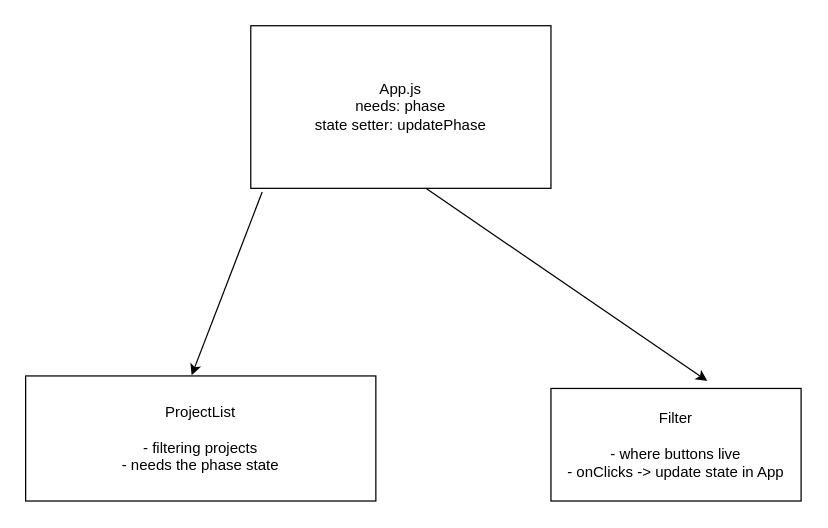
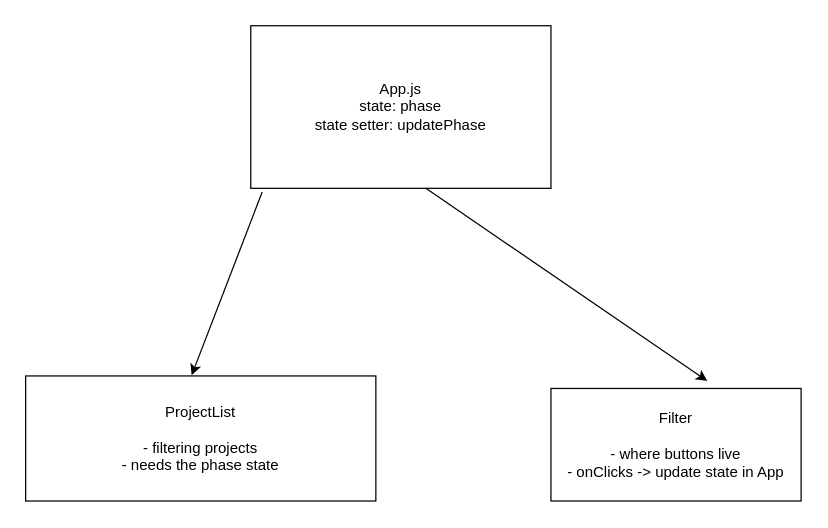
- <mxCell id="2" value="App.js&lt;br&gt;needs: phase&lt;br&gt;state setter: updatePhase" style="whiteSpace=wrap;html=1;" parent="1" vertex="1"><mxGeometry x="200" y="20" width="240" height="130" as="geometry" /></mxCell>
+ <mxCell id="2" value="App.js&lt;br&gt;state: phase&lt;br&gt;state setter: updatePhase" style="whiteSpace=wrap;html=1;" parent="1" vertex="1"><mxGeometry x="200" y="20" width="240" height="130" as="geometry" /></mxCell>
